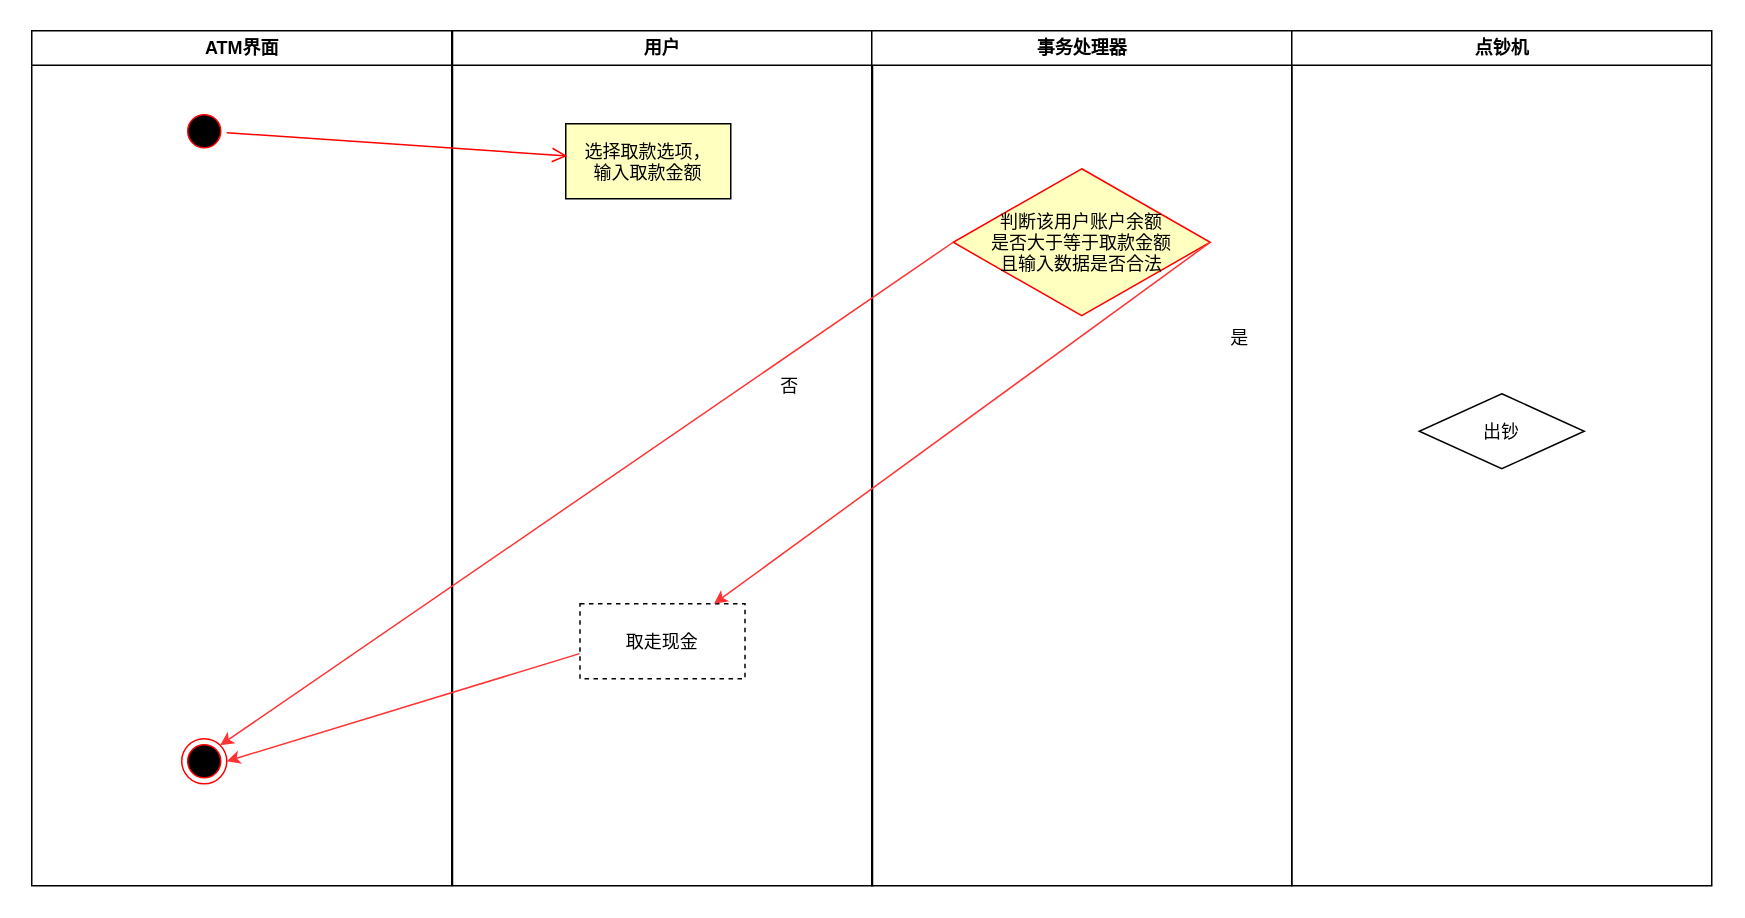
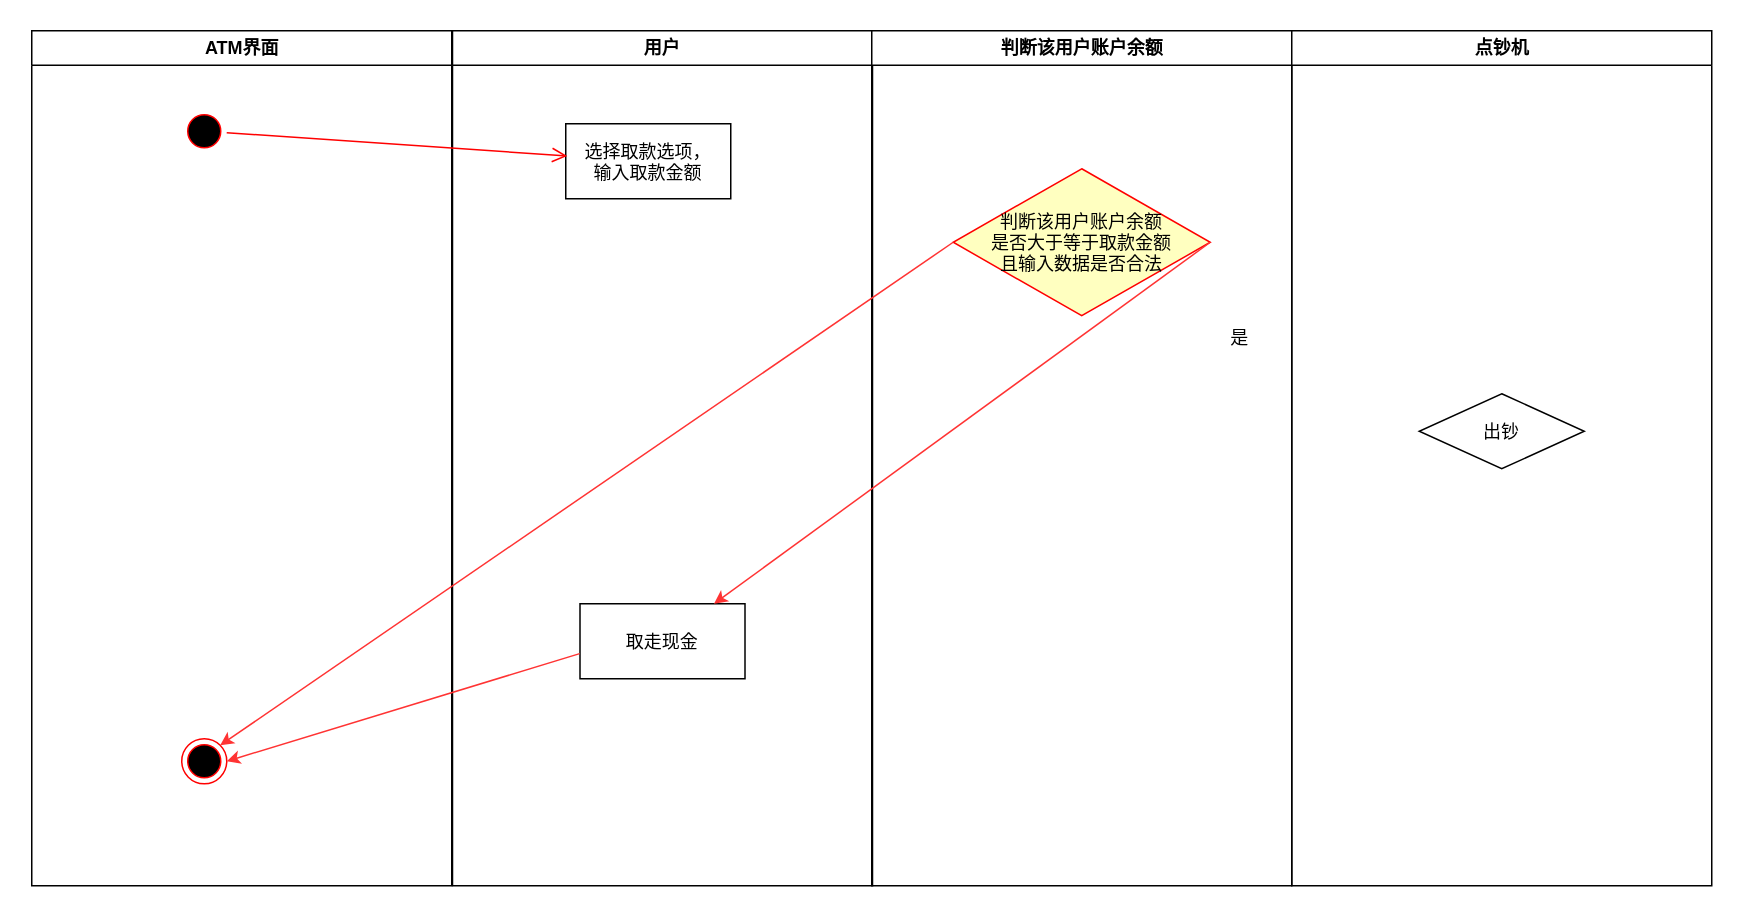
- <mxCell id="9" value="事务处理器" style="swimlane;whiteSpace=wrap" parent="1" vertex="1"><mxGeometry x="580.5" y="20" width="280" height="570" as="geometry" /></mxCell>
+ <mxCell id="9" value="判断该用户账户余额" style="swimlane;whiteSpace=wrap" parent="1" vertex="1"><mxGeometry x="580.5" y="20" width="280" height="570" as="geometry" /></mxCell>
- <mxCell id="6" value="选择取款选项，&#10;输入取款金额" style="fillColor=#ffffc0;" parent="5" vertex="1"><mxGeometry x="75.5" y="62" width="110" height="50" as="geometry" /></mxCell>
+ <mxCell id="6" value="选择取款选项，&#10;输入取款金额" style="" parent="5" vertex="1"><mxGeometry x="75.5" y="62" width="110" height="50" as="geometry" /></mxCell>
- <mxCell id="7" value="否" style="text;html=1;strokeColor=none;fillColor=none;align=center;verticalAlign=middle;whiteSpace=wrap;rounded=0;" parent="5" vertex="1"><mxGeometry x="195" y="222" width="60" height="30" as="geometry" /></mxCell>
- <mxCell id="8" value="取走现金" style="dashed=1;" parent="5" vertex="1"><mxGeometry x="85" y="382" width="110" height="50" as="geometry" /></mxCell>
+ <mxCell id="8" value="取走现金" style="" parent="5" vertex="1"><mxGeometry x="85" y="382" width="110" height="50" as="geometry" /></mxCell>
